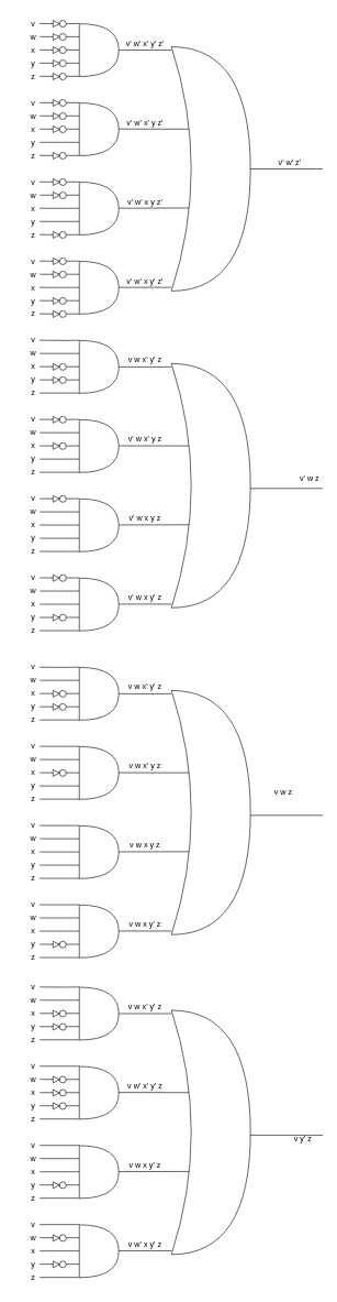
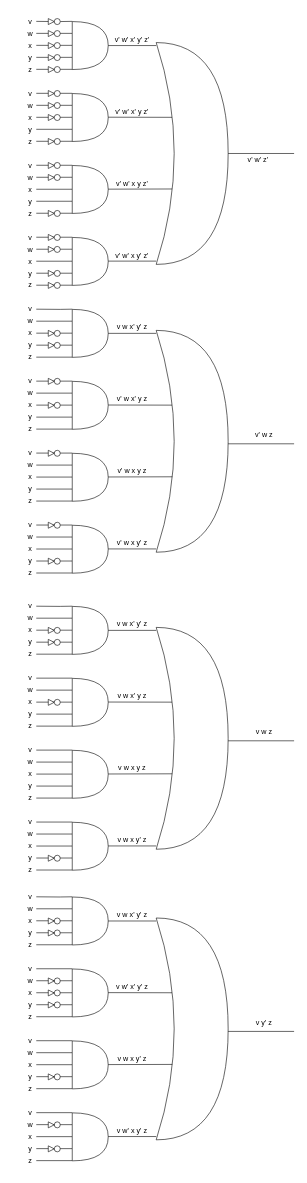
- <mxCell id="89" value="v' w' z'" style="text;html=1;align=center;verticalAlign=middle;whiteSpace=wrap;rounded=0;" vertex="1" parent="1"><mxGeometry x="410" y="230" width="60" height="30" as="geometry" /></mxCell>
+ <mxCell id="89" value="v' w' z'" style="text;html=1;align=center;verticalAlign=middle;whiteSpace=wrap;rounded=0;" vertex="1" parent="1"><mxGeometry x="400" y="250" width="60" height="30" as="geometry" /></mxCell>
- <mxCell id="138" value="v' w z" style="text;html=1;align=center;verticalAlign=middle;whiteSpace=wrap;rounded=0;" vertex="1" parent="1"><mxGeometry x="440" y="710" width="60" height="30" as="geometry" /></mxCell>
+ <mxCell id="138" value="v' w z" style="text;html=1;align=center;verticalAlign=middle;whiteSpace=wrap;rounded=0;" vertex="1" parent="1"><mxGeometry x="410" y="710" width="60" height="30" as="geometry" /></mxCell>
- <mxCell id="202" value="v w z" style="text;html=1;align=center;verticalAlign=middle;whiteSpace=wrap;rounded=0;" vertex="1" parent="1"><mxGeometry x="400" y="1185.34" width="60" height="30" as="geometry" /></mxCell>
+ <mxCell id="202" value="v w z" style="text;html=1;align=center;verticalAlign=middle;whiteSpace=wrap;rounded=0;" vertex="1" parent="1"><mxGeometry x="410" y="1205.34" width="60" height="30" as="geometry" /></mxCell>
- <mxCell id="266" value="v y' z" style="text;html=1;align=center;verticalAlign=middle;whiteSpace=wrap;rounded=0;" vertex="1" parent="1"><mxGeometry x="430" y="1710" width="60" height="30" as="geometry" /></mxCell>
+ <mxCell id="266" value="v y' z" style="text;html=1;align=center;verticalAlign=middle;whiteSpace=wrap;rounded=0;" vertex="1" parent="1"><mxGeometry x="410" y="1690" width="60" height="30" as="geometry" /></mxCell>
